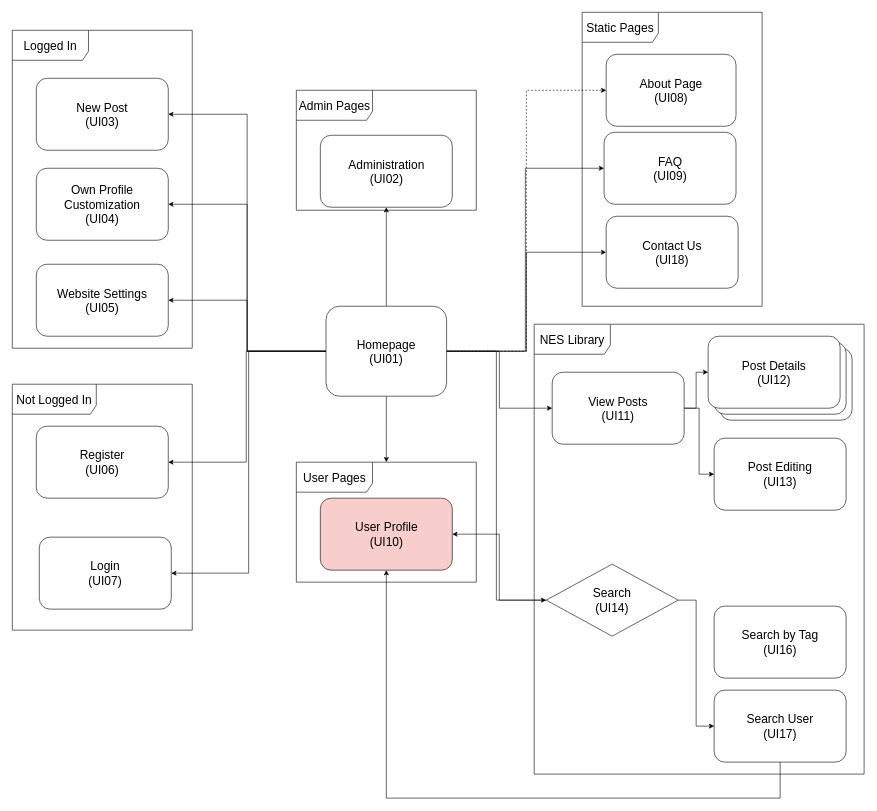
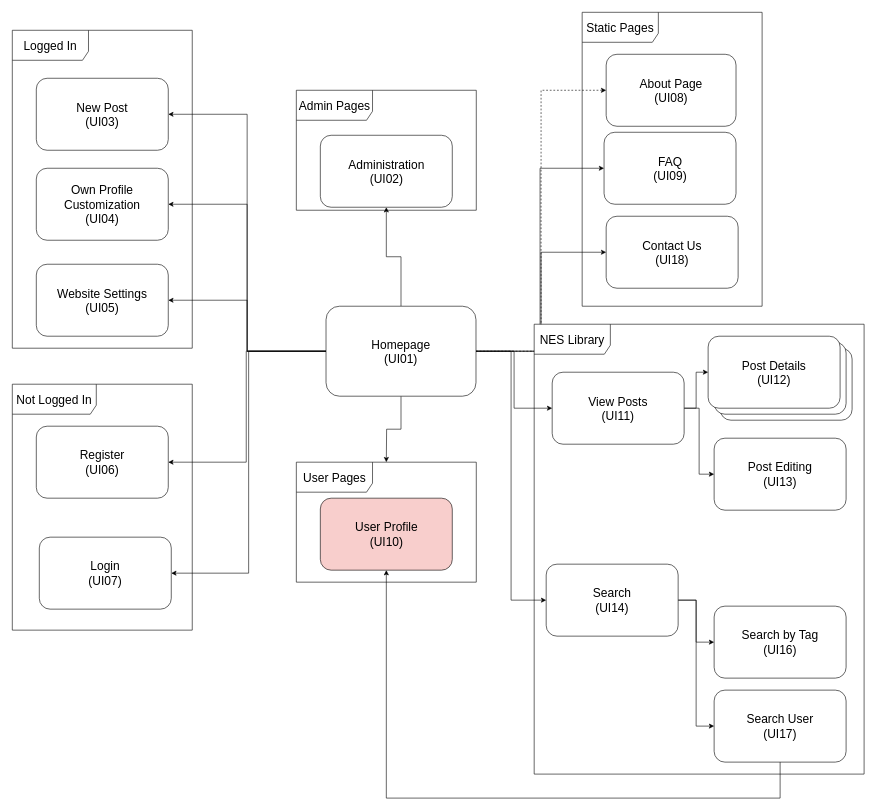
- <mxCell id="13" value="&lt;font style=&quot;font-size: 20px;&quot;&gt;Homepage&lt;br&gt;(UI01)&lt;br&gt;&lt;/font&gt;" style="rounded=1;whiteSpace=wrap;html=1;" vertex="1" parent="1"><mxGeometry x="543" y="510" width="201" height="150" as="geometry" /></mxCell>
+ <mxCell id="13" value="&lt;font style=&quot;font-size: 20px;&quot;&gt;Homepage&lt;br&gt;(UI01)&lt;br&gt;&lt;/font&gt;" style="rounded=1;whiteSpace=wrap;html=1;" vertex="1" parent="1"><mxGeometry x="543" y="510" width="250" height="150" as="geometry" /></mxCell>
- <mxCell id="38" style="edgeStyle=orthogonalEdgeStyle;rounded=0;orthogonalLoop=1;jettySize=auto;html=1;" edge="1" parent="1" source="40" target="28"><mxGeometry relative="1" as="geometry" /></mxCell>
+ <mxCell id="38" style="edgeStyle=orthogonalEdgeStyle;rounded=0;orthogonalLoop=1;jettySize=auto;html=1;entryX=0;entryY=0.5;entryDx=0;entryDy=0;" edge="1" parent="1" source="40" target="41"><mxGeometry relative="1" as="geometry" /></mxCell>
- <mxCell id="40" value="&lt;font style=&quot;font-size: 20px;&quot;&gt;Search&lt;br&gt;(UI14)&lt;br&gt;&lt;/font&gt;" style="rhombus;whiteSpace=wrap;html=1;" vertex="1" parent="1"><mxGeometry x="910" y="940" width="220" height="120" as="geometry" /></mxCell>
+ <mxCell id="40" value="&lt;font style=&quot;font-size: 20px;&quot;&gt;Search&lt;br&gt;(UI14)&lt;br&gt;&lt;/font&gt;" style="rounded=1;whiteSpace=wrap;html=1;" vertex="1" parent="1"><mxGeometry x="910" y="940" width="220" height="120" as="geometry" /></mxCell>
